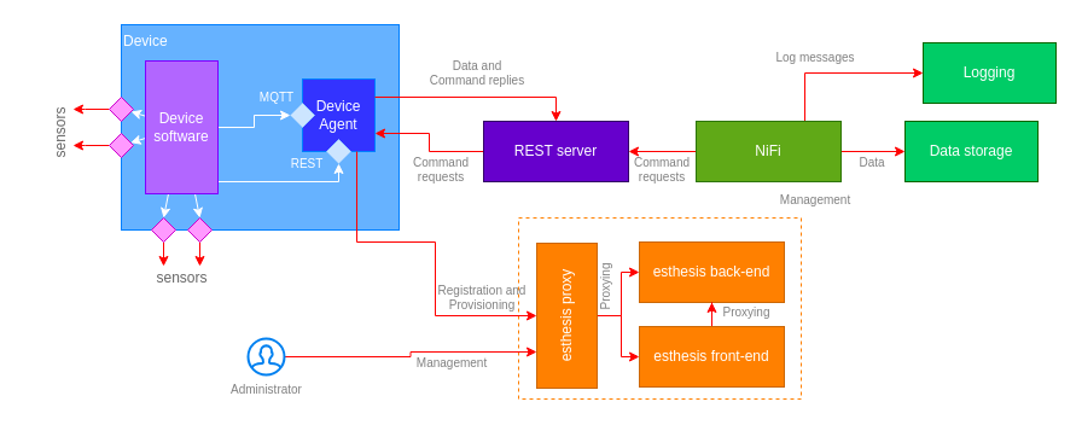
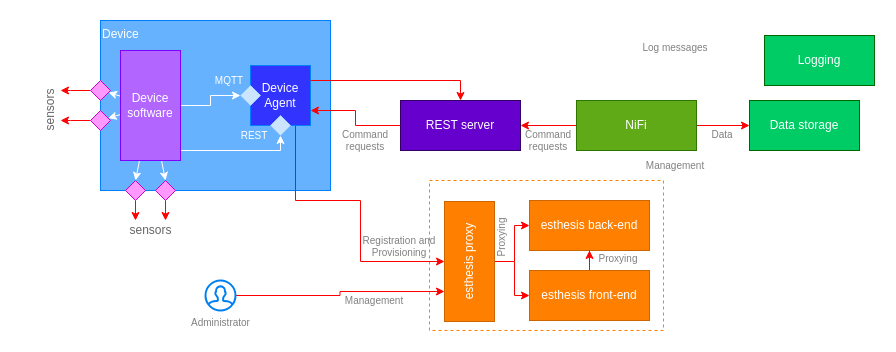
- <mxCell id="34" value="Data and&lt;br style=&quot;font-size: 10px&quot;&gt;Command replies" style="text;html=1;strokeColor=none;fillColor=none;align=center;verticalAlign=middle;whiteSpace=wrap;rounded=0;fontColor=#808080;fontSize=10;" vertex="1" parent="1"><mxGeometry x="340" y="50" width="110" height="20" as="geometry" /></mxCell>
- <mxCell id="14" style="edgeStyle=orthogonalEdgeStyle;rounded=0;orthogonalLoop=1;jettySize=auto;html=1;entryX=0;entryY=0.5;entryDx=0;entryDy=0;endArrow=classic;endFill=1;strokeColor=#FF0000;fontSize=10;fontColor=#E6E6E6;exitX=0.75;exitY=0;exitDx=0;exitDy=0;" edge="1" parent="1" source="15" target="49"><mxGeometry relative="1" as="geometry" /></mxCell>
